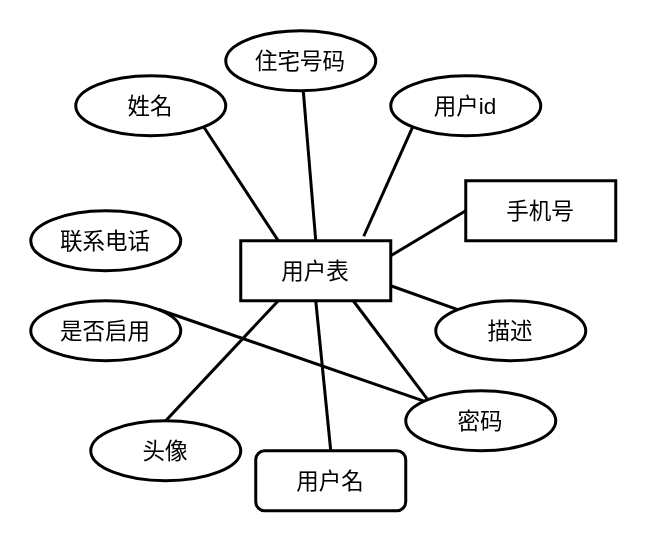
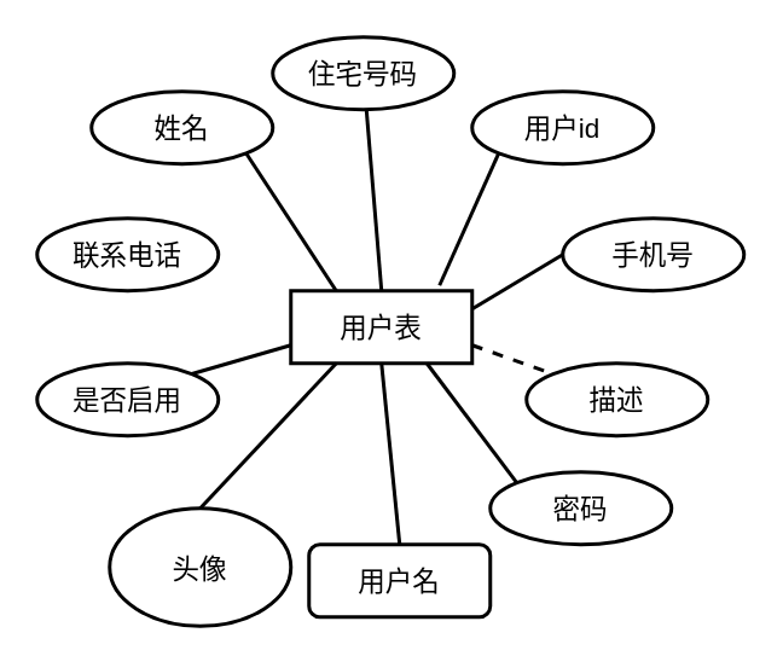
- <mxCell id="12" value="手机号" style="whiteSpace=wrap;html=1;align=center;strokeWidth=2;fontSize=15;rounded=0;" parent="1" vertex="1"><mxGeometry x="310" y="120" width="100" height="40" as="geometry" /></mxCell>
+ <mxCell id="12" value="手机号" style="ellipse;whiteSpace=wrap;html=1;align=center;strokeWidth=2;fontSize=15;" parent="1" vertex="1"><mxGeometry x="310" y="120" width="100" height="40" as="geometry" /></mxCell>
- <mxCell id="4" value="联系电话" style="ellipse;whiteSpace=wrap;html=1;align=center;strokeWidth=2;fontSize=15;" parent="1" vertex="1"><mxGeometry x="20" y="140" width="100" height="40" as="geometry" /></mxCell>
+ <mxCell id="4" value="联系电话" style="ellipse;whiteSpace=wrap;html=1;align=center;strokeWidth=2;fontSize=15;" parent="1" vertex="1"><mxGeometry x="20" y="120" width="100" height="40" as="geometry" /></mxCell>
- <mxCell id="16" value="" style="endArrow=none;html=1;rounded=0;fontSize=15;strokeWidth=2;entryX=0;entryY=0;entryDx=0;entryDy=0;exitX=1;exitY=0.75;exitDx=0;exitDy=0;" parent="1" source="2" target="7" edge="1"><mxGeometry relative="1" as="geometry"><mxPoint x="231.666" y="89.989" as="sourcePoint" /><mxPoint x="240" y="190" as="targetPoint" /></mxGeometry></mxCell>
+ <mxCell id="16" value="" style="endArrow=none;html=1;rounded=0;fontSize=15;strokeWidth=2;entryX=0;entryY=0;entryDx=0;entryDy=0;exitX=1;exitY=0.75;exitDx=0;exitDy=0;dashed=1;" parent="1" source="2" target="7" edge="1"><mxGeometry relative="1" as="geometry"><mxPoint x="231.666" y="89.989" as="sourcePoint" /><mxPoint x="240" y="190" as="targetPoint" /></mxGeometry></mxCell>
- <mxCell id="20" value="" style="endArrow=none;html=1;rounded=0;fontSize=15;strokeWidth=2;exitX=1;exitY=0;exitDx=0;exitDy=0;" parent="1" source="9" target="6" edge="1"><mxGeometry relative="1" as="geometry"><mxPoint x="231.666" y="89.989" as="sourcePoint" /><mxPoint x="240" y="190" as="targetPoint" /></mxGeometry></mxCell>
+ <mxCell id="20" value="" style="endArrow=none;html=1;rounded=0;fontSize=15;strokeWidth=2;entryX=0;entryY=0.75;entryDx=0;entryDy=0;exitX=1;exitY=0;exitDx=0;exitDy=0;" parent="1" source="9" target="2" edge="1"><mxGeometry relative="1" as="geometry"><mxPoint x="231.666" y="89.989" as="sourcePoint" /><mxPoint x="240" y="190" as="targetPoint" /></mxGeometry></mxCell>
- <mxCell id="10" value="头像" style="ellipse;whiteSpace=wrap;html=1;align=center;strokeWidth=2;fontSize=15;" parent="1" vertex="1"><mxGeometry x="60" y="280" width="100" height="40" as="geometry" /></mxCell>
+ <mxCell id="10" value="头像" style="ellipse;whiteSpace=wrap;html=1;align=center;strokeWidth=2;fontSize=15;" parent="1" vertex="1"><mxGeometry x="60" y="280" width="100" height="65" as="geometry" /></mxCell>
